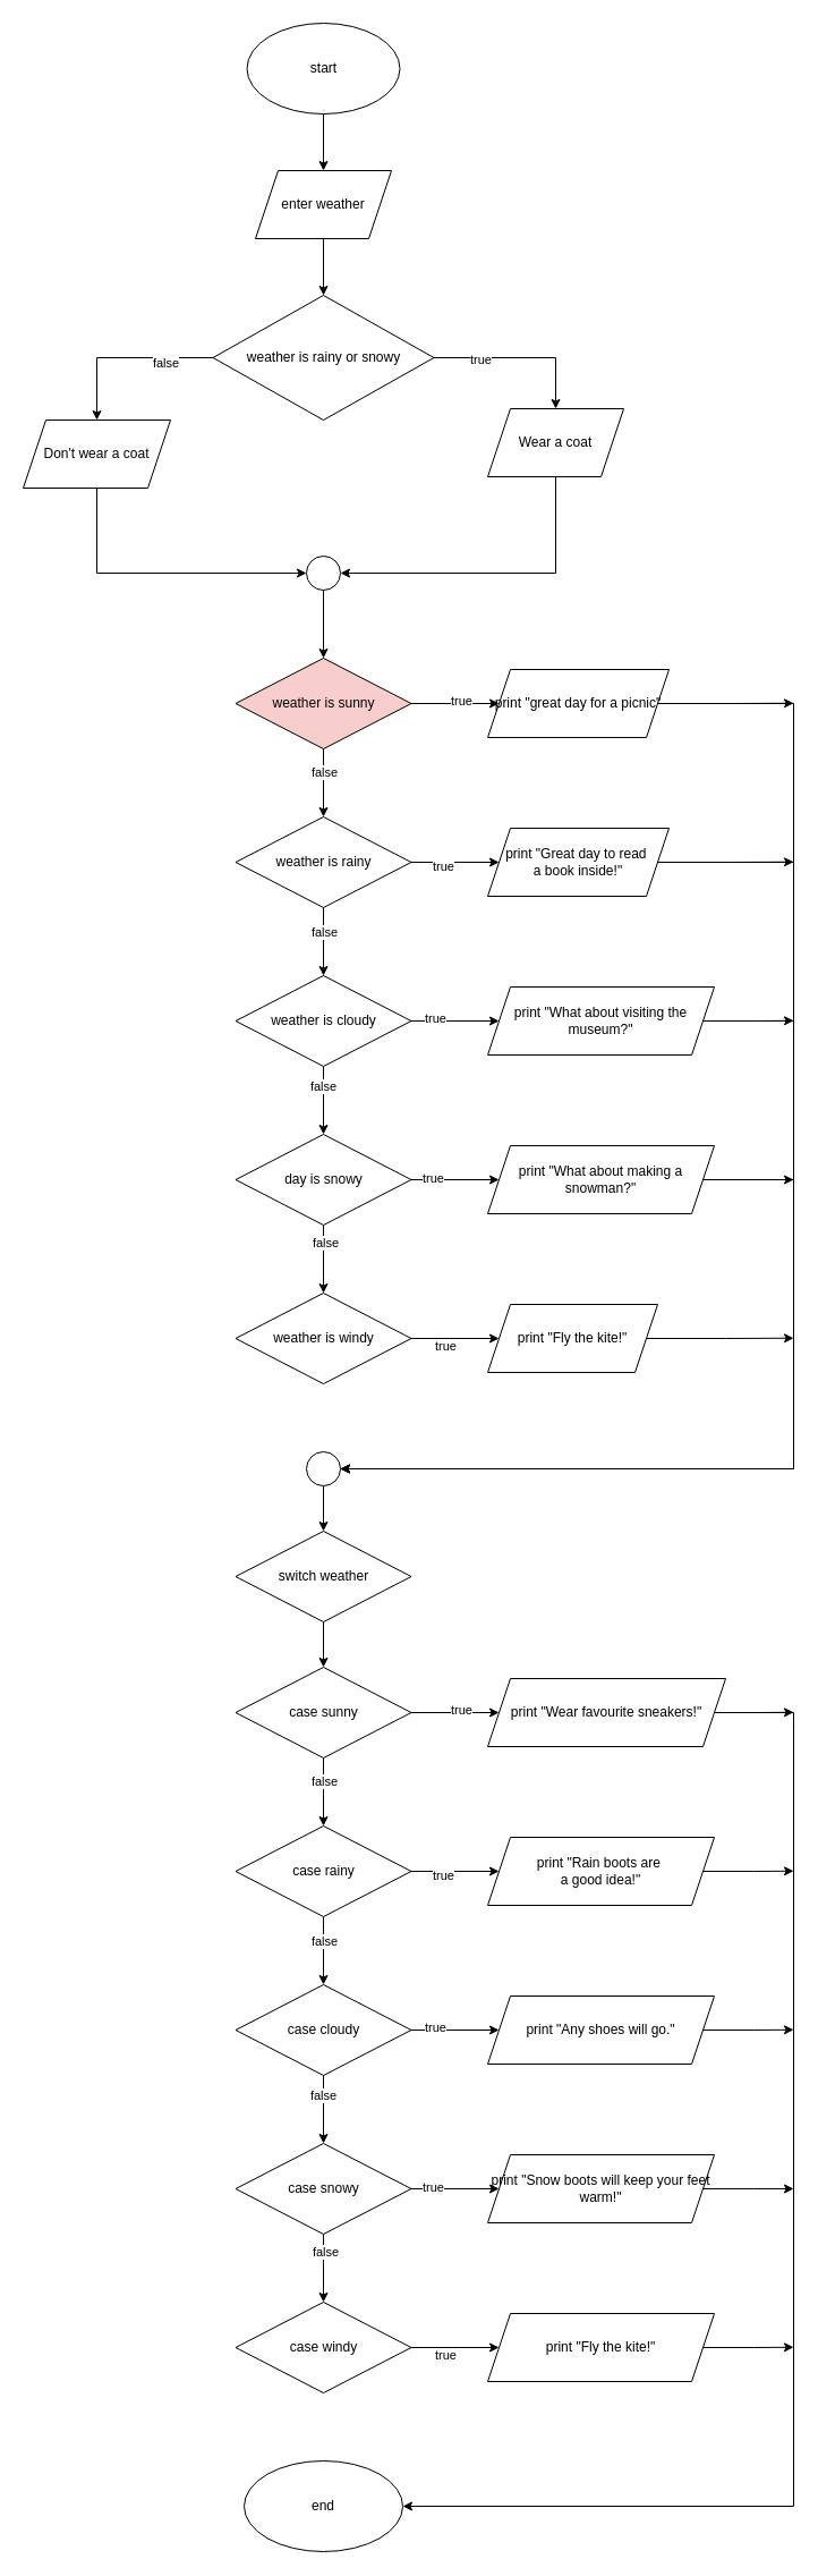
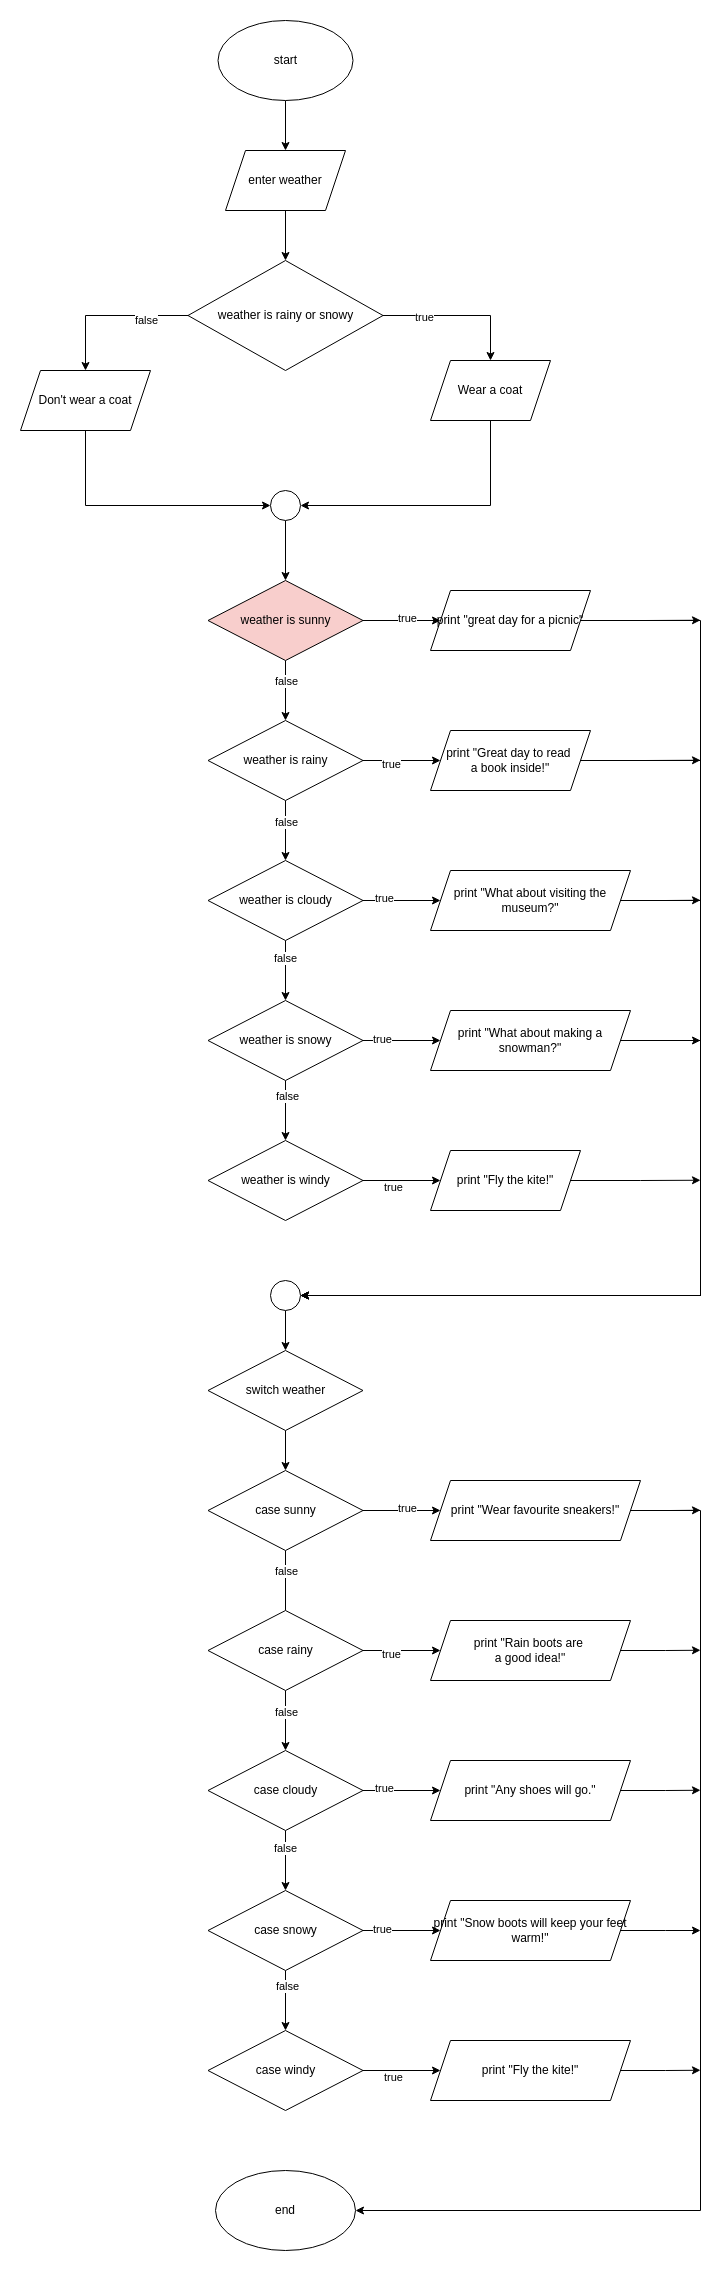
- <mxCell id="36" value="day is snowy" style="rhombus;whiteSpace=wrap;html=1;" vertex="1" parent="1"><mxGeometry x="207.5" y="1000" width="155" height="80" as="geometry" /></mxCell>
+ <mxCell id="36" value="weather is snowy" style="rhombus;whiteSpace=wrap;html=1;" vertex="1" parent="1"><mxGeometry x="207.5" y="1000" width="155" height="80" as="geometry" /></mxCell>
- <mxCell id="56" style="edgeStyle=orthogonalEdgeStyle;rounded=0;orthogonalLoop=1;jettySize=auto;html=1;entryX=0.5;entryY=0;entryDx=0;entryDy=0;" edge="1" source="60" target="65" parent="1"><mxGeometry relative="1" as="geometry" /></mxCell>
+ <mxCell id="56" style="edgeStyle=orthogonalEdgeStyle;rounded=0;orthogonalLoop=1;jettySize=auto;html=1;entryX=0.5;entryY=0;entryDx=0;entryDy=0;endArrow=none;" edge="1" source="60" target="65" parent="1"><mxGeometry relative="1" as="geometry" /></mxCell>
